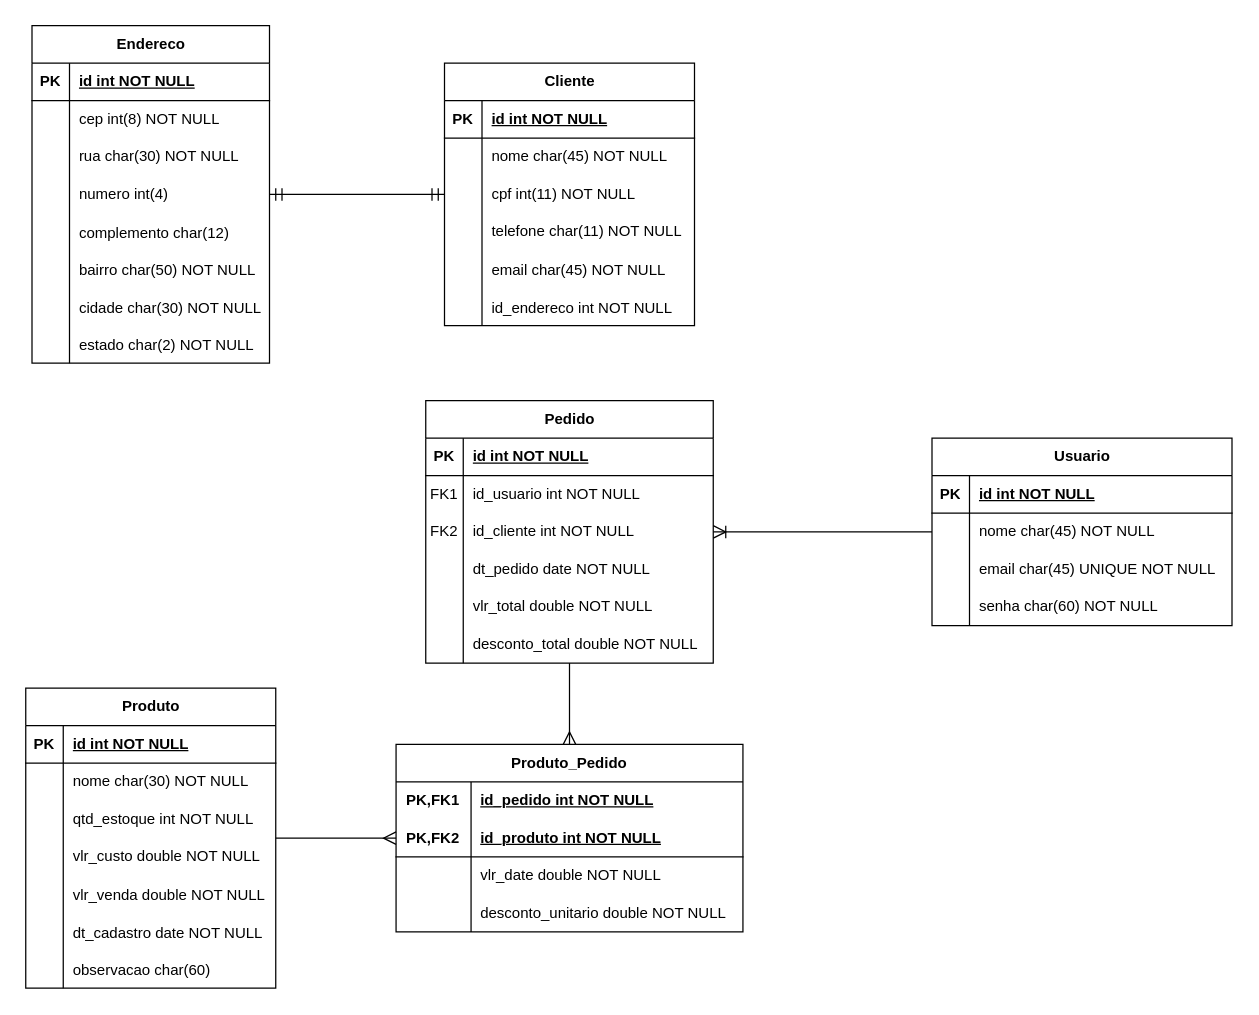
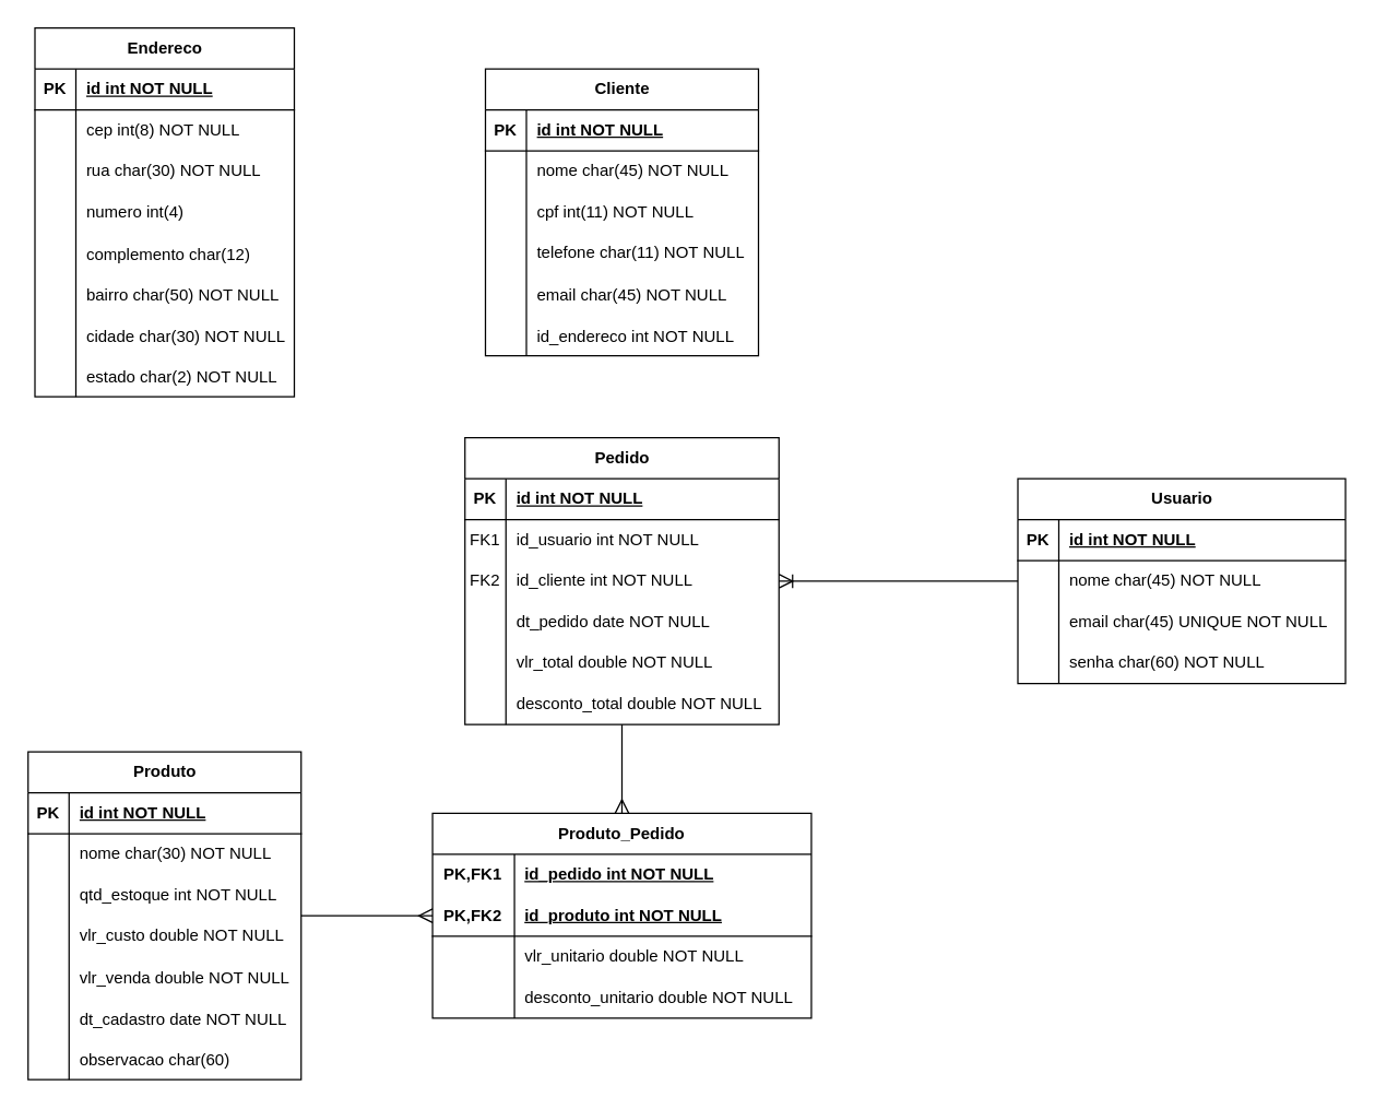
- <mxCell id="115" value="" style="fontSize=12;html=1;endArrow=ERmandOne;startArrow=ERmandOne;rounded=0;startSize=8;endSize=8;" edge="1" parent="1" source="43" target="24"><mxGeometry width="100" height="100" relative="1" as="geometry"><mxPoint x="145" y="470" as="sourcePoint" /><mxPoint x="245" y="370" as="targetPoint" /></mxGeometry></mxCell>
- <mxCell id="96" value="vlr_date double NOT NULL" style="shape=partialRectangle;connectable=0;fillColor=none;top=0;left=0;bottom=0;right=0;align=left;spacingLeft=6;overflow=hidden;html=1;whiteSpace=wrap;" vertex="1" parent="94"><mxGeometry x="60" width="217.5" height="30" as="geometry"><mxRectangle width="217.5" height="30" as="alternateBounds" /></mxGeometry></mxCell>
+ <mxCell id="96" value="vlr_unitario double NOT NULL" style="shape=partialRectangle;connectable=0;fillColor=none;top=0;left=0;bottom=0;right=0;align=left;spacingLeft=6;overflow=hidden;html=1;whiteSpace=wrap;" vertex="1" parent="94"><mxGeometry x="60" width="217.5" height="30" as="geometry"><mxRectangle width="217.5" height="30" as="alternateBounds" /></mxGeometry></mxCell>
